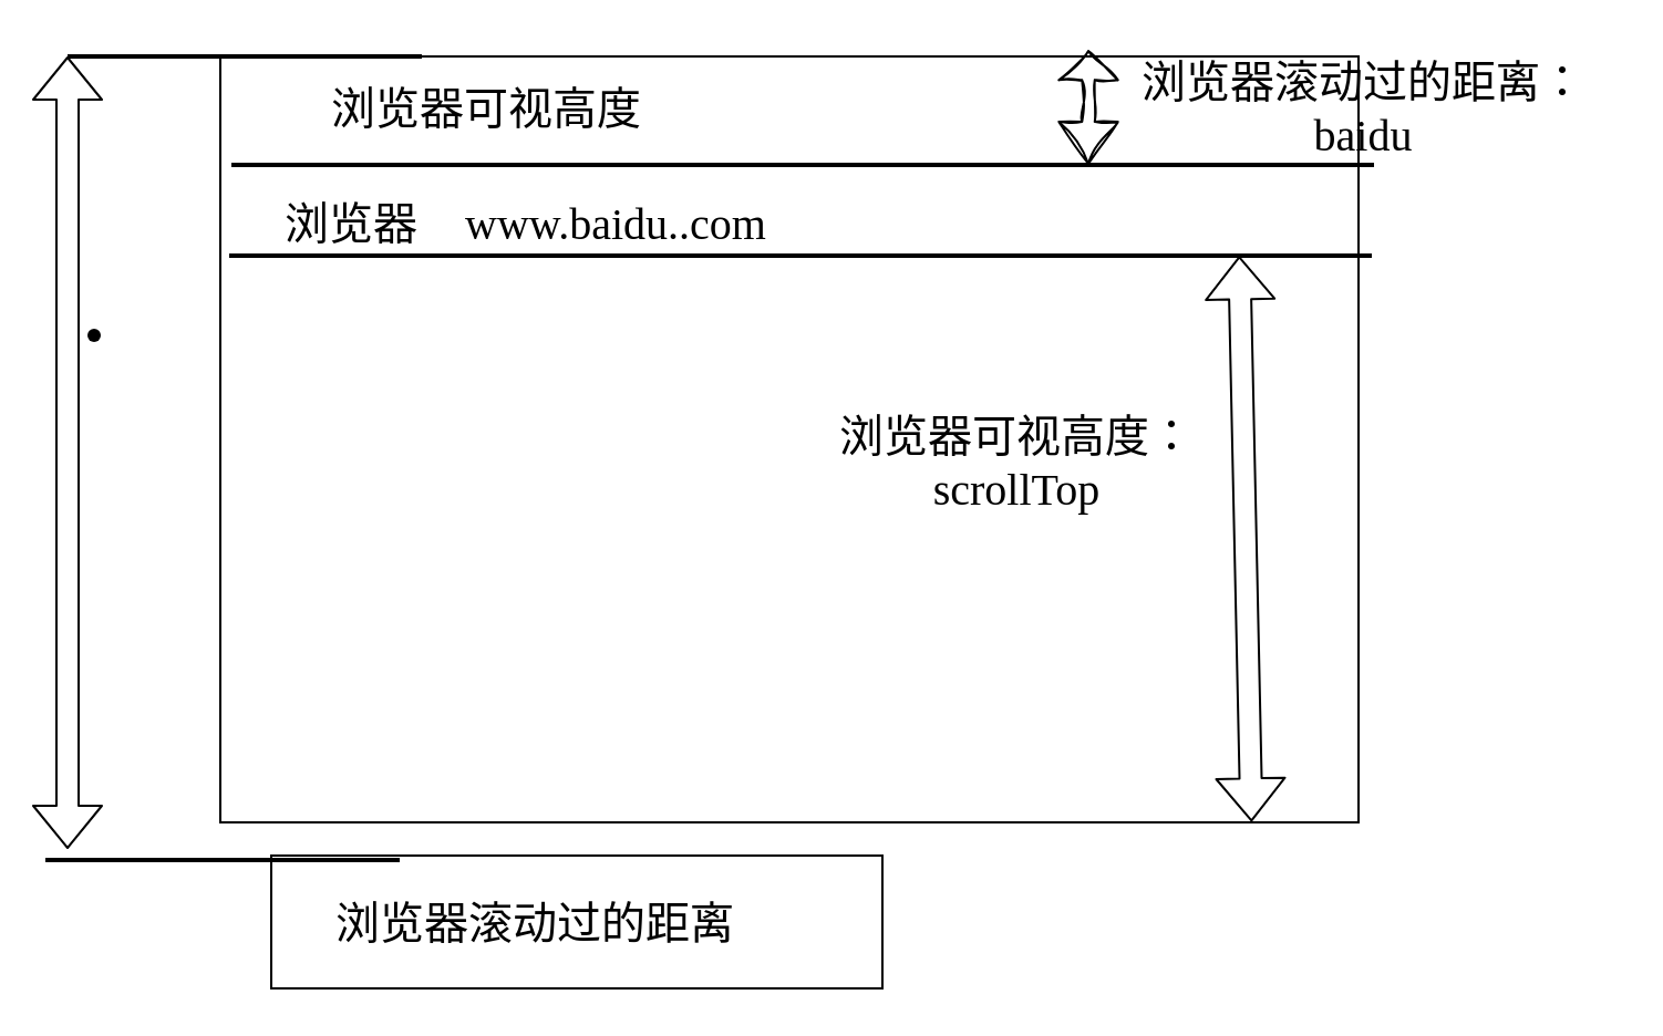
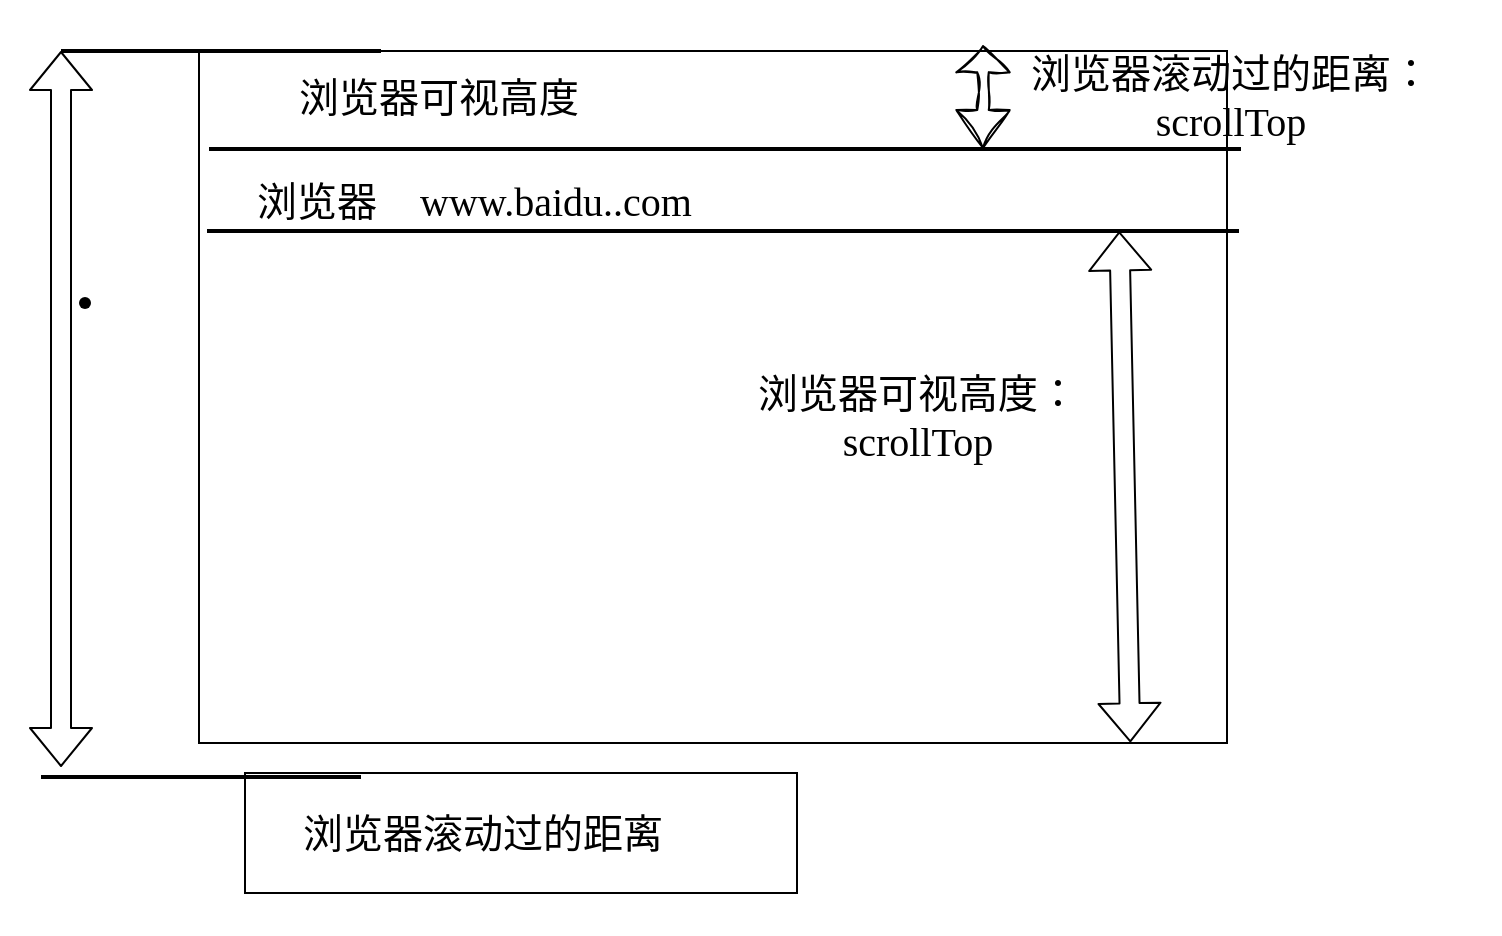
- <mxCell id="9" value="浏览器滚动过的距离：baidu" style="text;html=1;strokeColor=none;fillColor=none;align=center;verticalAlign=middle;whiteSpace=wrap;rounded=0;sketch=0;hachureGap=4;jiggle=2;curveFitting=1;fontFamily=Architects Daughter;fontSource=https%3A%2F%2Ffonts.googleapis.com%2Fcss%3Ffamily%3DArchitects%2BDaughter;fontSize=20;" vertex="1" parent="1"><mxGeometry x="502" y="33" width="227" height="30" as="geometry" /></mxCell>
+ <mxCell id="9" value="浏览器滚动过的距离：scrollTop" style="text;html=1;strokeColor=none;fillColor=none;align=center;verticalAlign=middle;whiteSpace=wrap;rounded=0;sketch=0;hachureGap=4;jiggle=2;curveFitting=1;fontFamily=Architects Daughter;fontSource=https%3A%2F%2Ffonts.googleapis.com%2Fcss%3Ffamily%3DArchitects%2BDaughter;fontSize=20;" vertex="1" parent="1"><mxGeometry x="502" y="33" width="227" height="30" as="geometry" /></mxCell>
